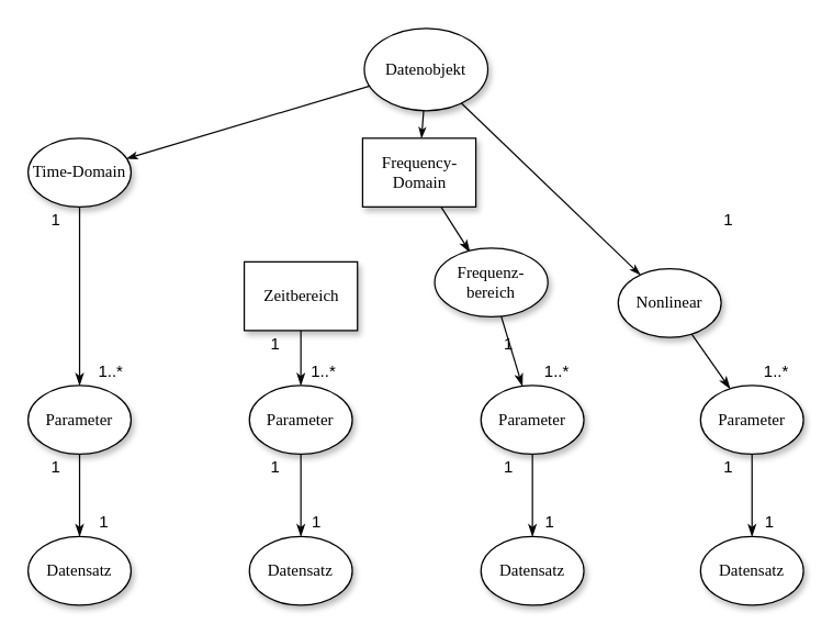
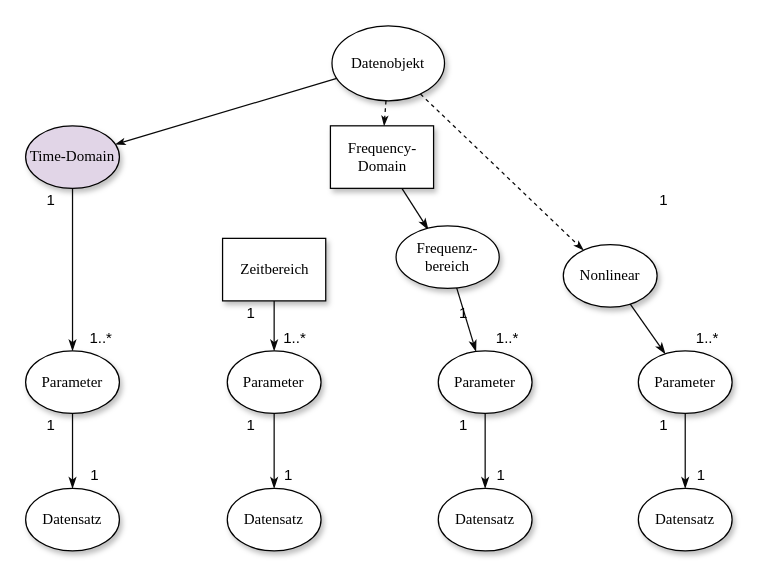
- <mxCell id="2" style="edgeStyle=none;rounded=1;html=1;labelBackgroundColor=none;startArrow=none;startFill=0;startSize=5;endArrow=classicThin;endFill=1;endSize=5;jettySize=auto;orthogonalLoop=1;strokeColor=#080808;strokeWidth=1;fontFamily=Verdana;fontSize=12" parent="1" source="5" target="7" edge="1"><mxGeometry relative="1" as="geometry" /></mxCell>
+ <mxCell id="2" style="edgeStyle=none;rounded=1;html=1;labelBackgroundColor=none;startArrow=none;startFill=0;startSize=5;endArrow=classicThin;endFill=1;endSize=5;jettySize=auto;orthogonalLoop=1;strokeColor=#080808;strokeWidth=1;fontFamily=Verdana;fontSize=12;dashed=1;" parent="1" source="5" target="7" edge="1"><mxGeometry relative="1" as="geometry" /></mxCell>
- <mxCell id="11" value="Time-Domain" style="ellipse;whiteSpace=wrap;html=1;rounded=0;shadow=1;comic=0;labelBackgroundColor=none;strokeWidth=1;fontFamily=Verdana;fontSize=12;align=center;" parent="1" vertex="1"><mxGeometry x="20" y="100" width="75" height="50" as="geometry" /></mxCell>
+ <mxCell id="11" value="Time-Domain" style="ellipse;whiteSpace=wrap;html=1;rounded=0;shadow=1;comic=0;labelBackgroundColor=none;strokeWidth=1;fontFamily=Verdana;fontSize=12;align=center;fillColor=#e1d5e7;" parent="1" vertex="1"><mxGeometry x="20" y="100" width="75" height="50" as="geometry" /></mxCell>
- <mxCell id="4" value="" style="edgeStyle=none;rounded=1;html=1;labelBackgroundColor=none;startArrow=none;startFill=0;startSize=5;endArrow=classicThin;endFill=1;endSize=5;jettySize=auto;orthogonalLoop=1;strokeColor=#080808;strokeWidth=1;fontFamily=Verdana;fontSize=12" parent="1" source="5" target="9" edge="1"><mxGeometry relative="1" as="geometry" /></mxCell>
+ <mxCell id="4" value="" style="edgeStyle=none;rounded=1;html=1;labelBackgroundColor=none;startArrow=none;startFill=0;startSize=5;endArrow=classicThin;endFill=1;endSize=5;jettySize=auto;orthogonalLoop=1;strokeColor=#080808;strokeWidth=1;fontFamily=Verdana;fontSize=12;dashed=1;" parent="1" source="5" target="9" edge="1"><mxGeometry relative="1" as="geometry" /></mxCell>
